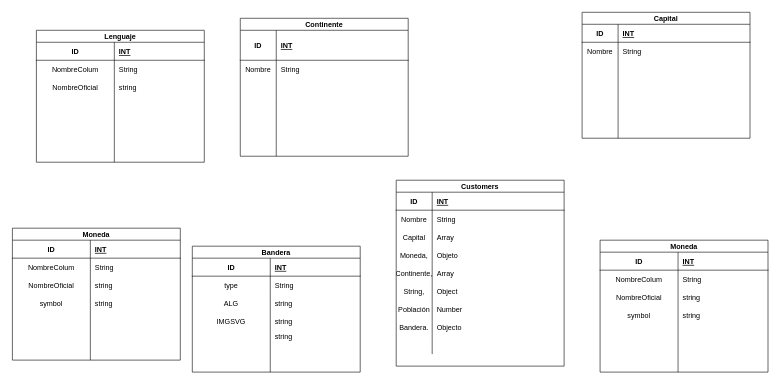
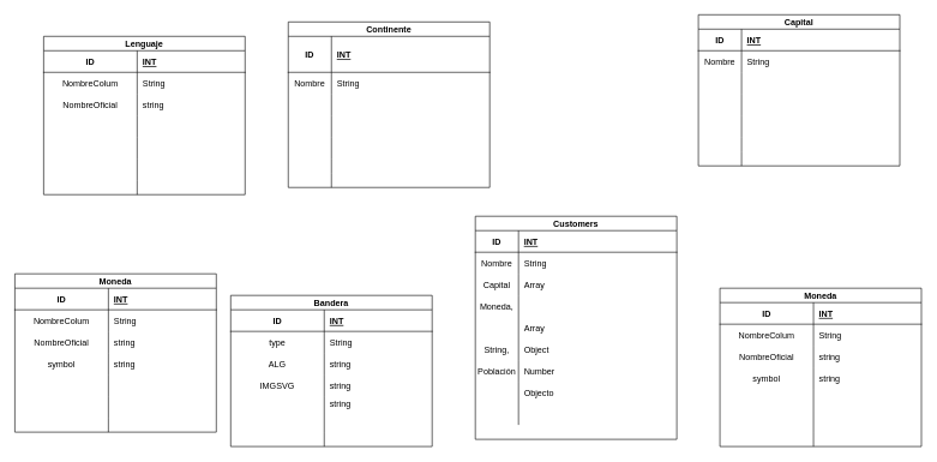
- <mxCell id="14" value="Objeto" style="shape=partialRectangle;overflow=hidden;connectable=0;fillColor=none;top=0;left=0;bottom=0;right=0;align=left;spacingLeft=6;" vertex="1" parent="12"><mxGeometry x="60" width="220" height="30" as="geometry"><mxRectangle width="220" height="30" as="alternateBounds" /></mxGeometry></mxCell>
- <mxCell id="16" value="Continente," style="shape=partialRectangle;overflow=hidden;connectable=0;fillColor=none;top=0;left=0;bottom=0;right=0;" vertex="1" parent="15"><mxGeometry width="60" height="30" as="geometry"><mxRectangle width="60" height="30" as="alternateBounds" /></mxGeometry></mxCell>
- <mxCell id="25" value="Bandera." style="shape=partialRectangle;overflow=hidden;connectable=0;fillColor=none;top=0;left=0;bottom=0;right=0;" vertex="1" parent="24"><mxGeometry width="60" height="30" as="geometry"><mxRectangle width="60" height="30" as="alternateBounds" /></mxGeometry></mxCell>
